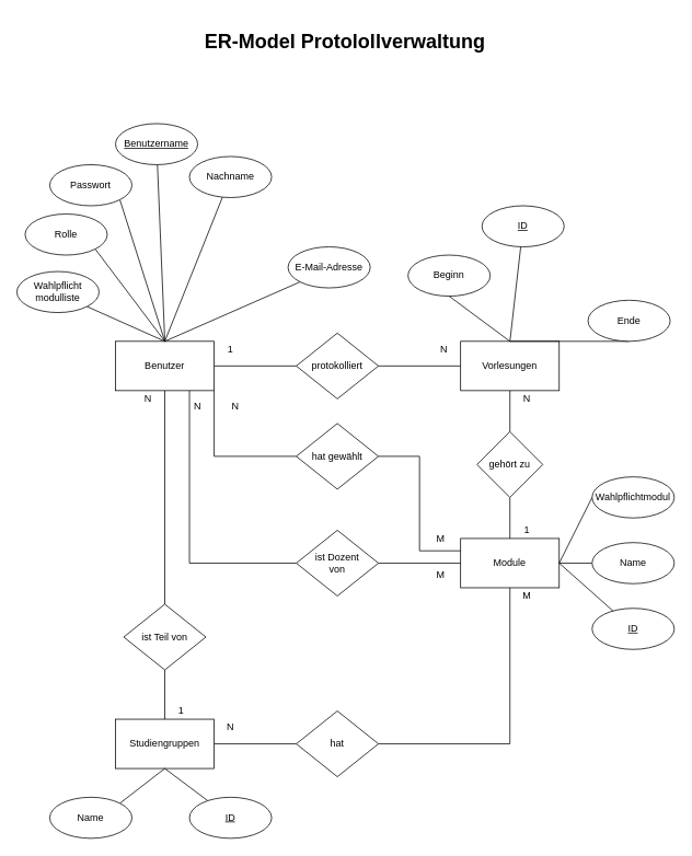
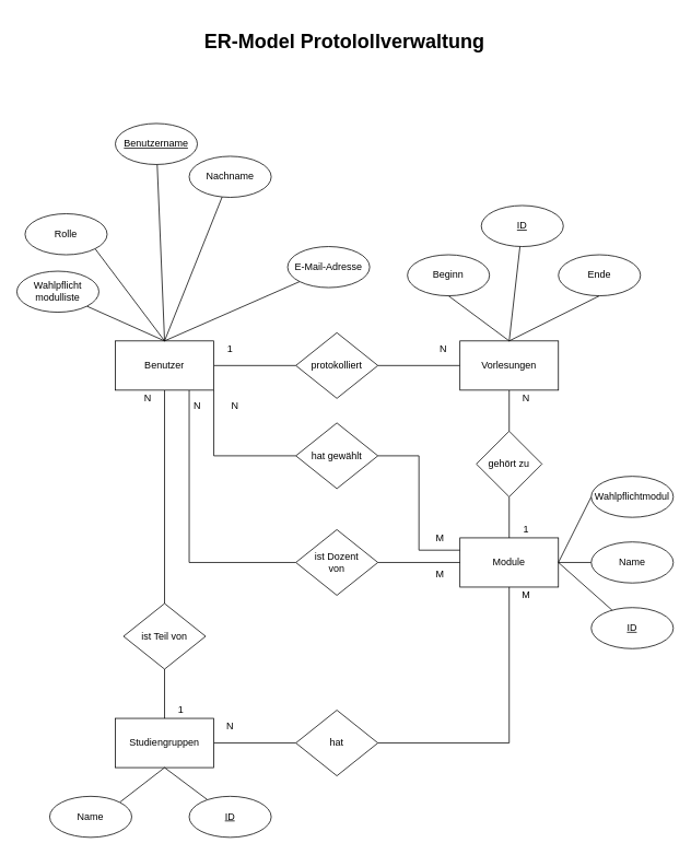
- <mxCell id="18" value="Passwort" style="ellipse;whiteSpace=wrap;html=1;" parent="1" vertex="1"><mxGeometry x="60" y="200" width="100" height="50" as="geometry" /></mxCell>
- <mxCell id="17" style="edgeStyle=none;rounded=0;orthogonalLoop=1;jettySize=auto;html=1;exitX=1;exitY=1;exitDx=0;exitDy=0;endArrow=none;endFill=0;entryX=0.5;entryY=0;entryDx=0;entryDy=0;" parent="1" source="18" target="6" edge="1"><mxGeometry relative="1" as="geometry"><mxPoint x="200" y="410" as="targetPoint" /></mxGeometry></mxCell>
- <mxCell id="26" value="Ende" style="ellipse;whiteSpace=wrap;html=1;" parent="1" vertex="1"><mxGeometry x="715" y="365" width="100" height="50" as="geometry" /></mxCell>
+ <mxCell id="26" value="Ende" style="ellipse;whiteSpace=wrap;html=1;" parent="1" vertex="1"><mxGeometry x="680" y="310" width="100" height="50" as="geometry" /></mxCell>
